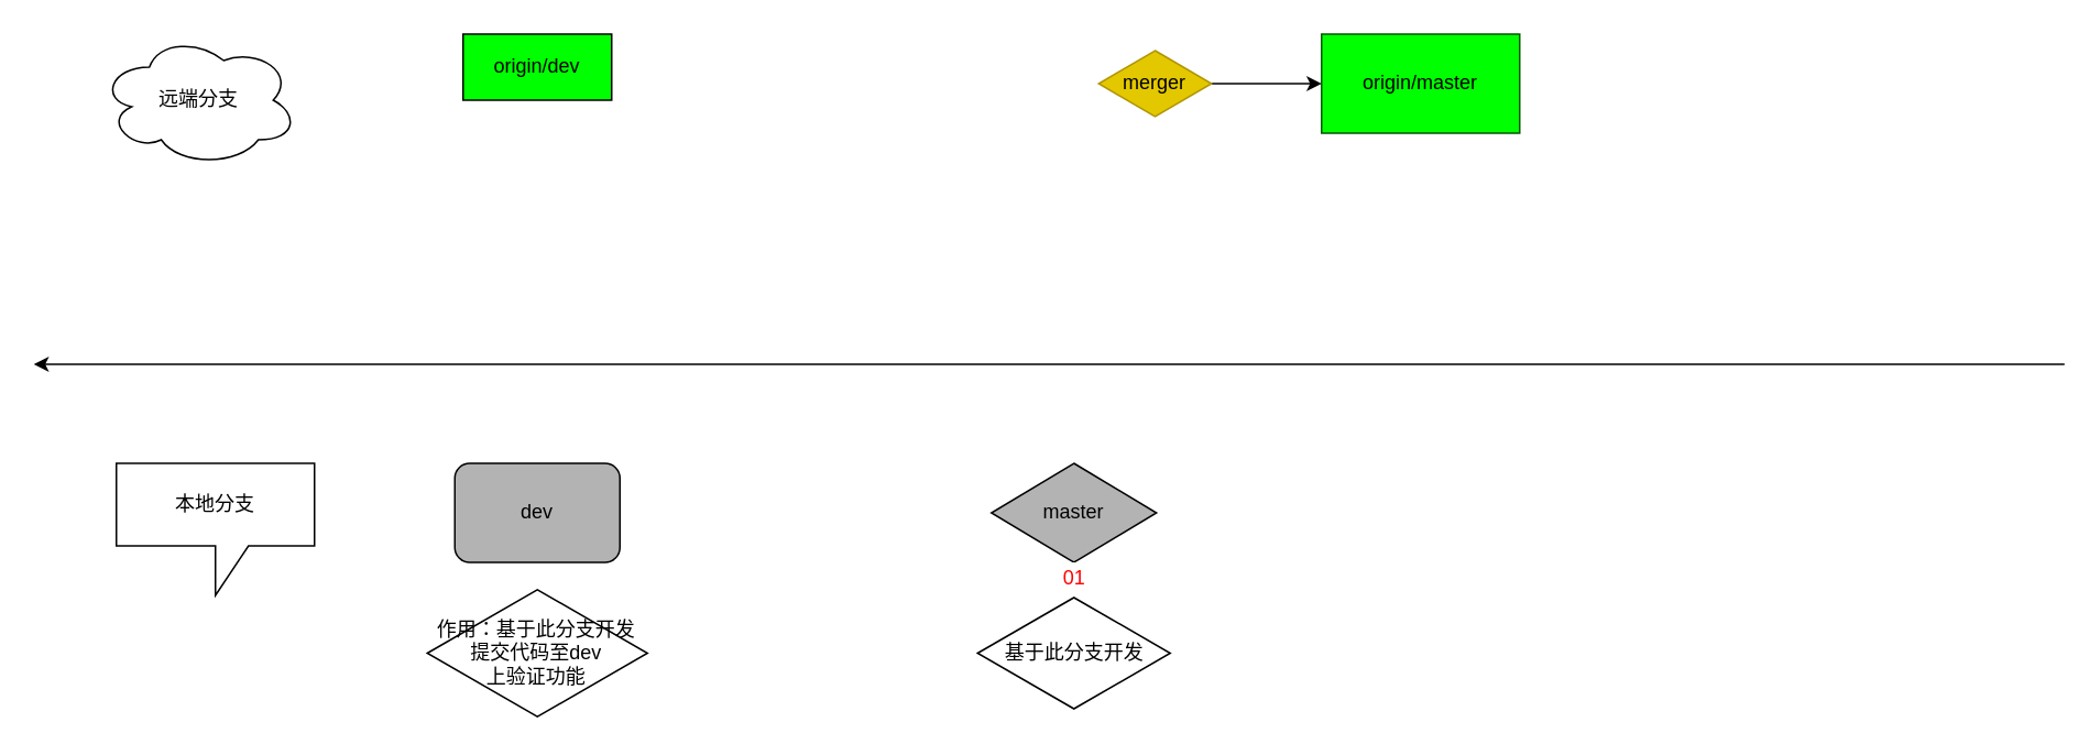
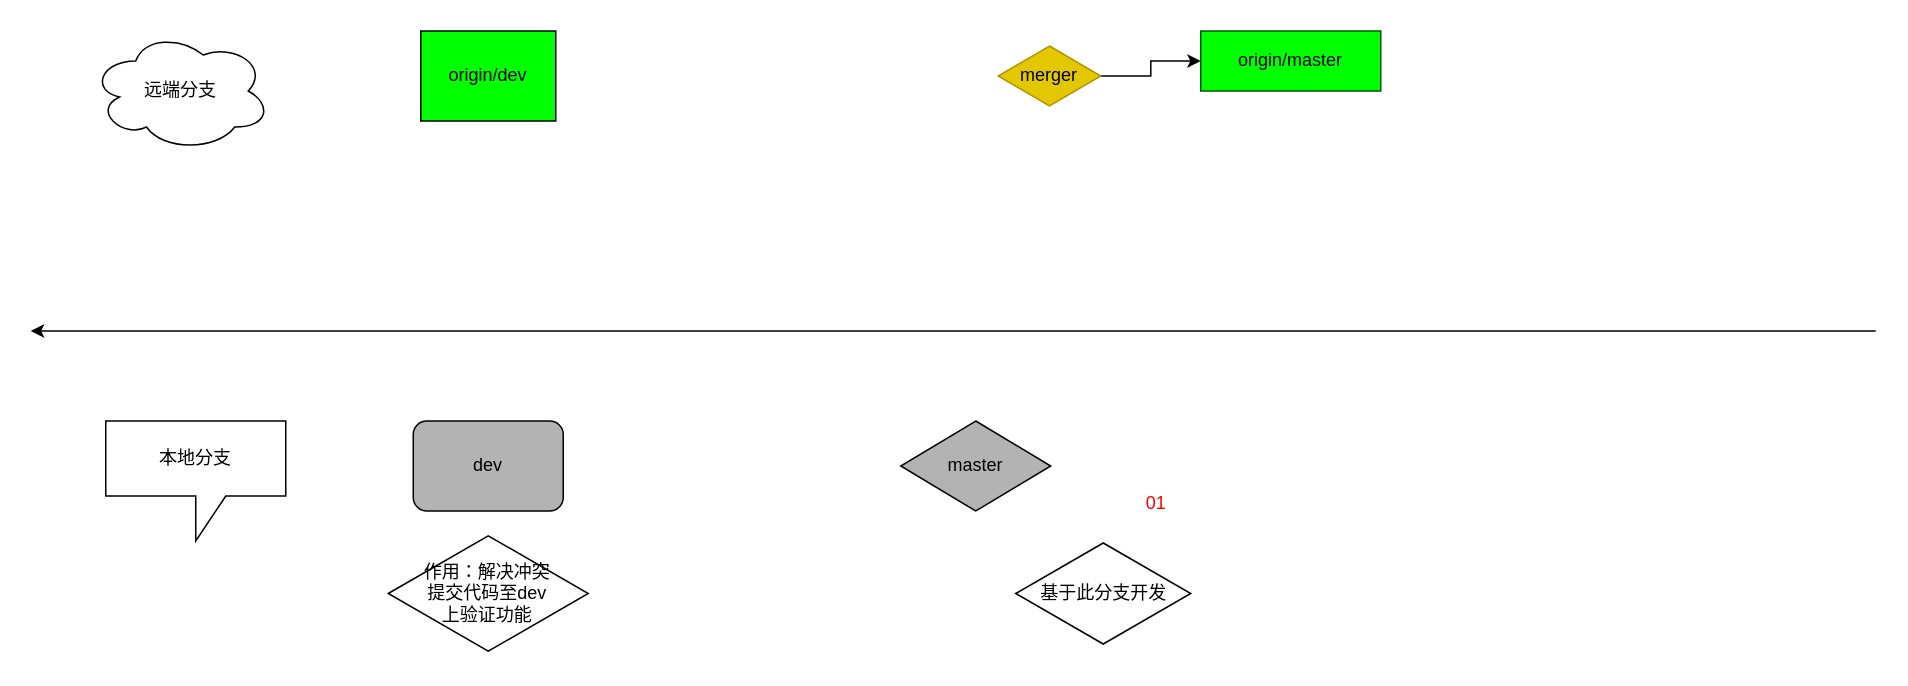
- <mxCell id="4" value="origin/dev" style="rounded=0;whiteSpace=wrap;html=1;fillColor=#00FF00;" vertex="1" parent="1"><mxGeometry x="280" y="20" width="90" height="40" as="geometry" /></mxCell>
+ <mxCell id="4" value="origin/dev" style="rounded=0;whiteSpace=wrap;html=1;fillColor=#00FF00;" vertex="1" parent="1"><mxGeometry x="280" y="20" width="90" height="60" as="geometry" /></mxCell>
- <mxCell id="13" value="origin/master" style="whiteSpace=wrap;html=1;fillColor=#00FF00;strokeColor=#005700;rounded=0;fontColor=#000000;" vertex="1" parent="1"><mxGeometry x="800" y="20" width="120" height="60" as="geometry" /></mxCell>
+ <mxCell id="13" value="origin/master" style="whiteSpace=wrap;html=1;fillColor=#00FF00;strokeColor=#005700;rounded=0;fontColor=#000000;" vertex="1" parent="1"><mxGeometry x="800" y="20" width="120" height="40" as="geometry" /></mxCell>
- <mxCell id="10" value="&lt;font color=&quot;#ff0000&quot;&gt;01&lt;/font&gt;" style="text;html=1;align=center;verticalAlign=middle;resizable=0;points=[];autosize=1;strokeColor=none;fillColor=#FFFFFF;" vertex="1" parent="1"><mxGeometry x="635" y="340" width="30" height="20" as="geometry" /></mxCell>
+ <mxCell id="10" value="&lt;font color=&quot;#ff0000&quot;&gt;01&lt;/font&gt;" style="text;html=1;align=center;verticalAlign=middle;resizable=0;points=[];autosize=1;strokeColor=none;fillColor=#FFFFFF;" vertex="1" parent="1"><mxGeometry x="755" y="325" width="30" height="20" as="geometry" /></mxCell>
- <mxCell id="9" value="作用：基于此分支开发&lt;br&gt;提交代码至dev&lt;br&gt;上验证功能" style="html=1;whiteSpace=wrap;aspect=fixed;shape=isoRectangle;fillColor=#FFFFFF;" vertex="1" parent="1"><mxGeometry x="258.33" y="355" width="133.34" height="80" as="geometry" /></mxCell>
+ <mxCell id="9" value="作用：解决冲突&lt;br&gt;提交代码至dev&lt;br&gt;上验证功能" style="html=1;whiteSpace=wrap;aspect=fixed;shape=isoRectangle;fillColor=#FFFFFF;" vertex="1" parent="1"><mxGeometry x="258.33" y="355" width="133.34" height="80" as="geometry" /></mxCell>
- <mxCell id="8" value="基于此分支开发" style="html=1;whiteSpace=wrap;aspect=fixed;shape=isoRectangle;fillColor=#FFFFFF;" vertex="1" parent="1"><mxGeometry x="591.66" y="360" width="116.67" height="70" as="geometry" /></mxCell>
+ <mxCell id="8" value="基于此分支开发" style="html=1;whiteSpace=wrap;aspect=fixed;shape=isoRectangle;fillColor=#FFFFFF;" vertex="1" parent="1"><mxGeometry x="676.66" y="360" width="116.67" height="70" as="geometry" /></mxCell>
